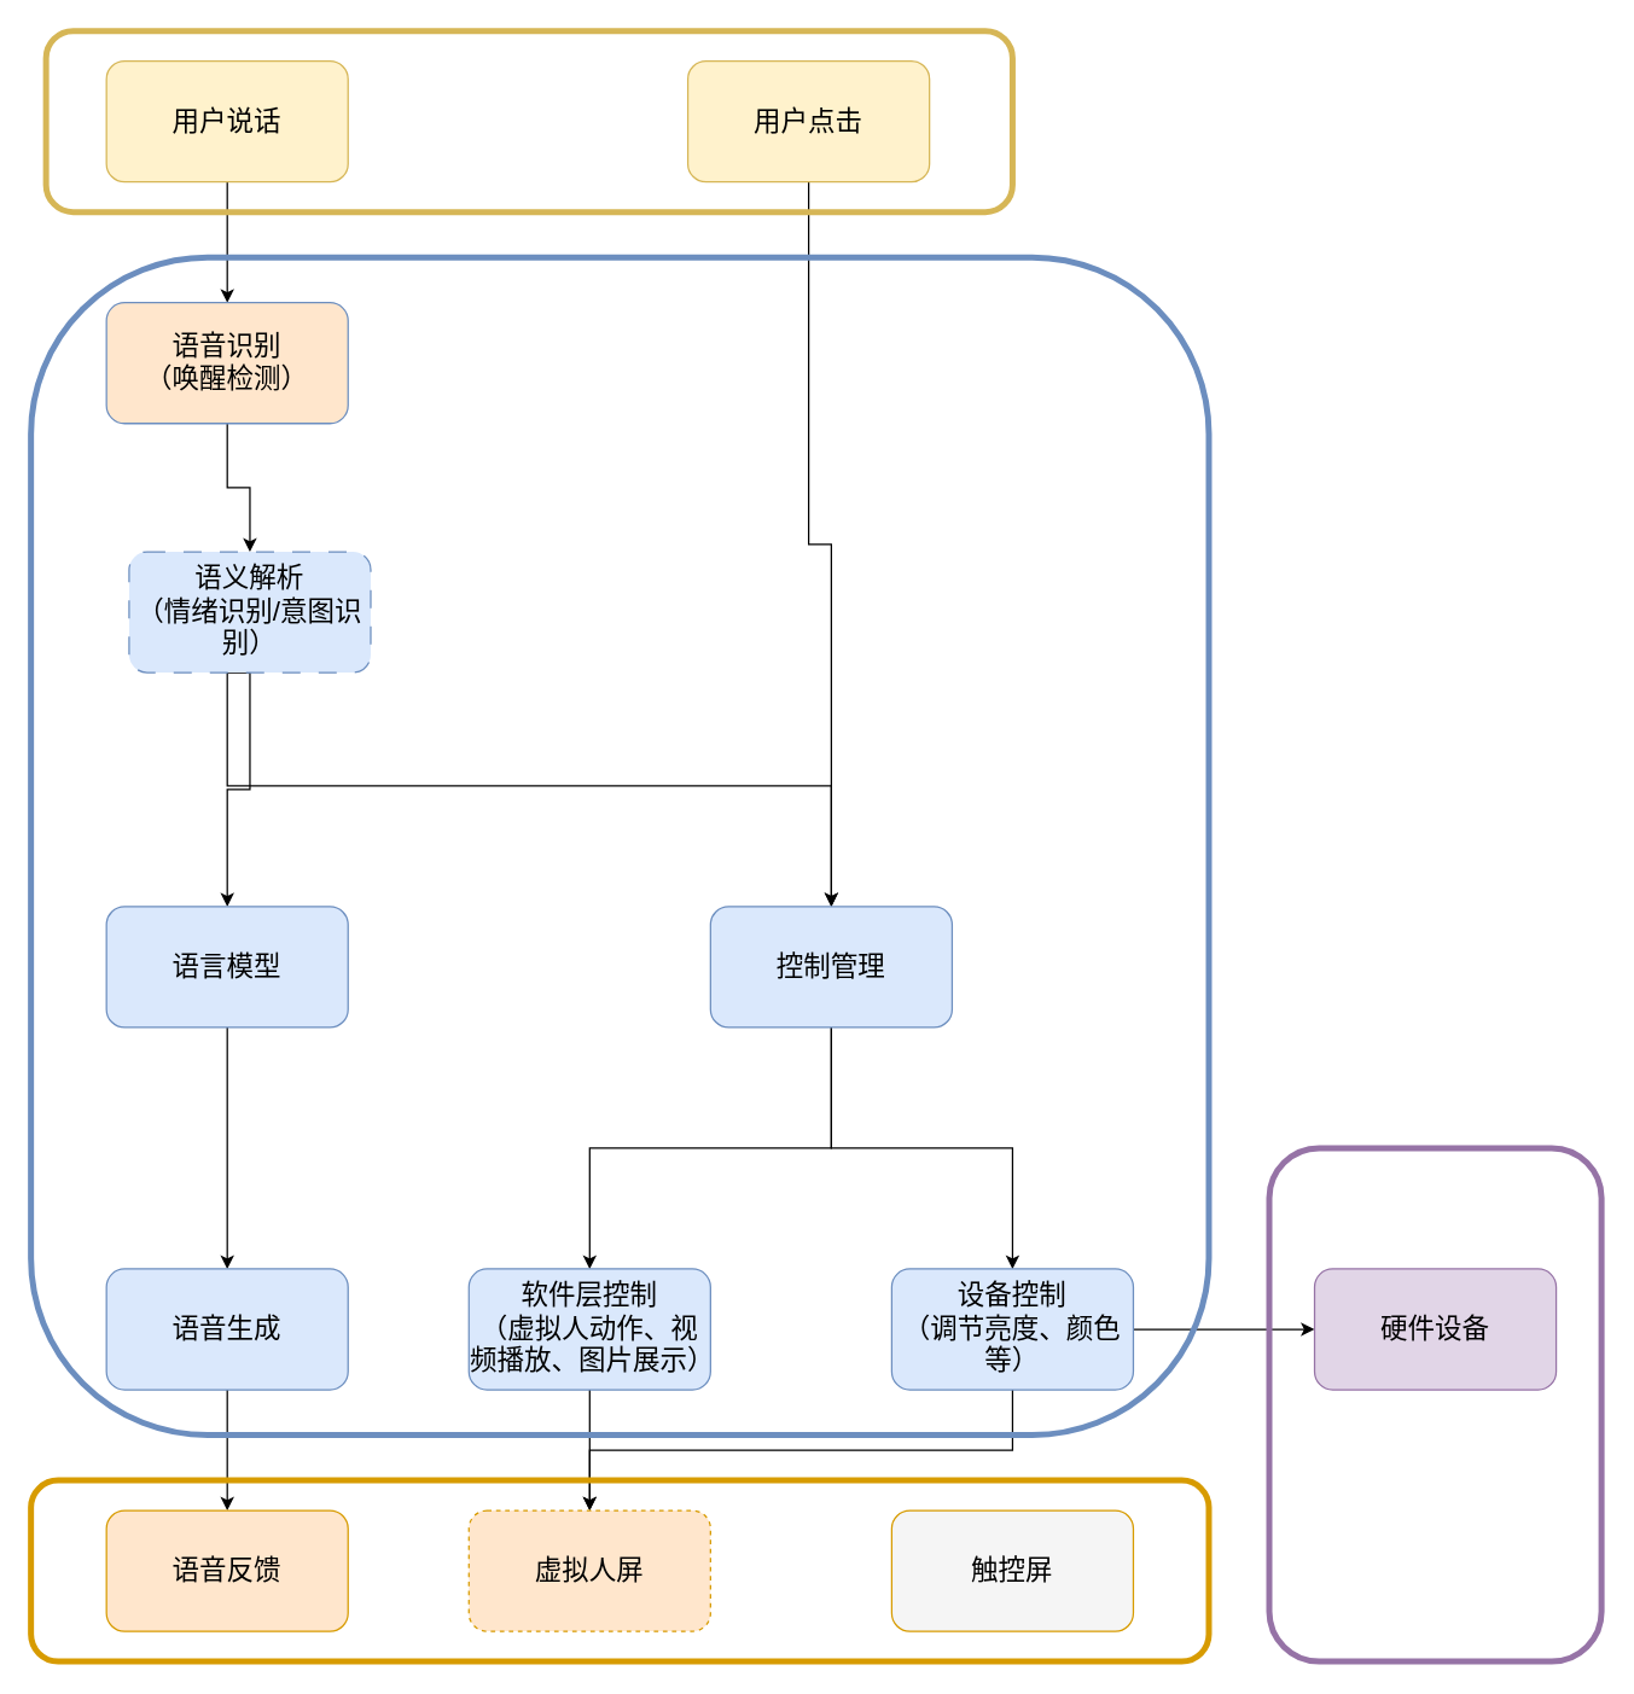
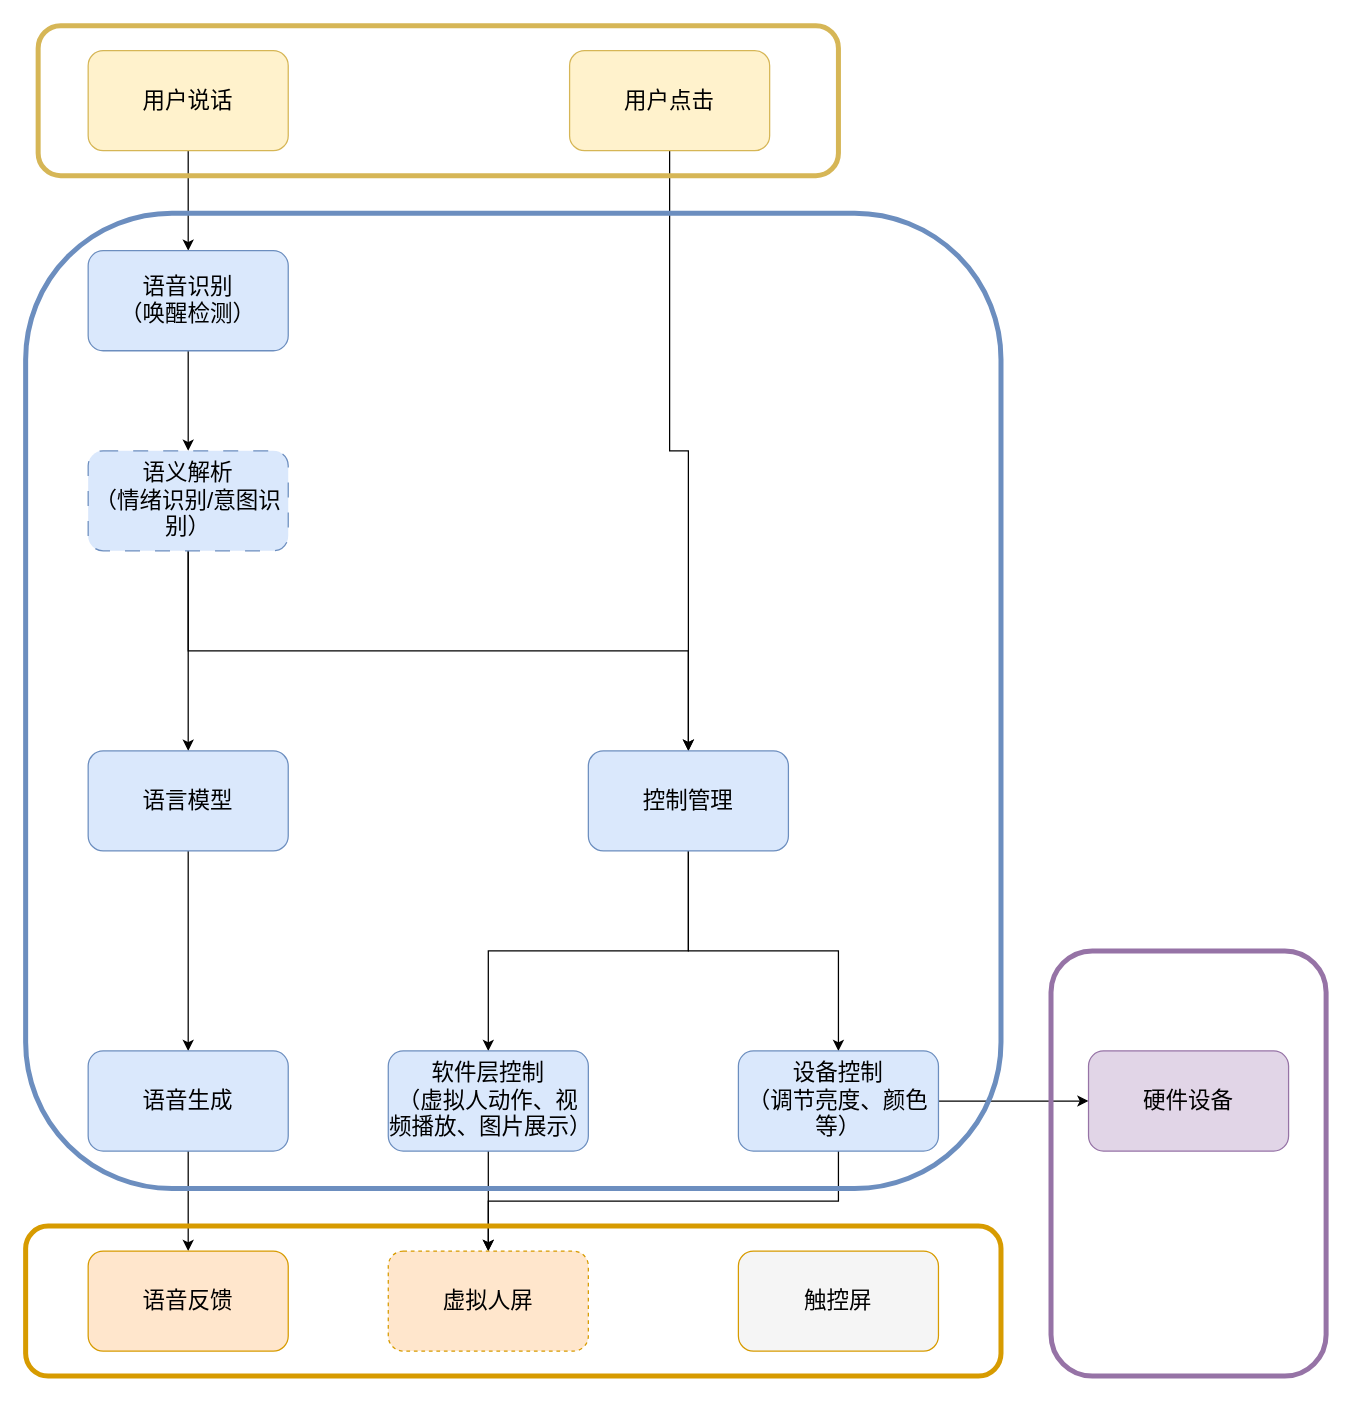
- <mxCell id="5" value="&lt;font&gt;语音识别&lt;/font&gt;&lt;div&gt;&lt;font&gt;（唤醒检测）&lt;/font&gt;&lt;/div&gt;" style="rounded=1;whiteSpace=wrap;html=1;fillColor=#ffe6cc;strokeColor=#6c8ebf;fontSize=18;" vertex="1" parent="1"><mxGeometry x="70" y="200" width="160" height="80" as="geometry" /></mxCell>
+ <mxCell id="5" value="&lt;font&gt;语音识别&lt;/font&gt;&lt;div&gt;&lt;font&gt;（唤醒检测）&lt;/font&gt;&lt;/div&gt;" style="rounded=1;whiteSpace=wrap;html=1;fillColor=#dae8fc;strokeColor=#6c8ebf;fontSize=18;" vertex="1" parent="1"><mxGeometry x="70" y="200" width="160" height="80" as="geometry" /></mxCell>
- <mxCell id="8" value="&lt;font&gt;语义解析&lt;/font&gt;&lt;div&gt;&lt;font&gt;（情绪识别/意图识别）&lt;/font&gt;&lt;/div&gt;" style="rounded=1;whiteSpace=wrap;html=1;fillColor=#dae8fc;strokeColor=#6c8ebf;dashed=1;dashPattern=12 12;fontSize=18;" vertex="1" parent="1"><mxGeometry x="85" y="365" width="160" height="80" as="geometry" /></mxCell>
+ <mxCell id="8" value="&lt;font&gt;语义解析&lt;/font&gt;&lt;div&gt;&lt;font&gt;（情绪识别/意图识别）&lt;/font&gt;&lt;/div&gt;" style="rounded=1;whiteSpace=wrap;html=1;fillColor=#dae8fc;strokeColor=#6c8ebf;dashed=1;dashPattern=12 12;fontSize=18;" vertex="1" parent="1"><mxGeometry x="70" y="360" width="160" height="80" as="geometry" /></mxCell>
